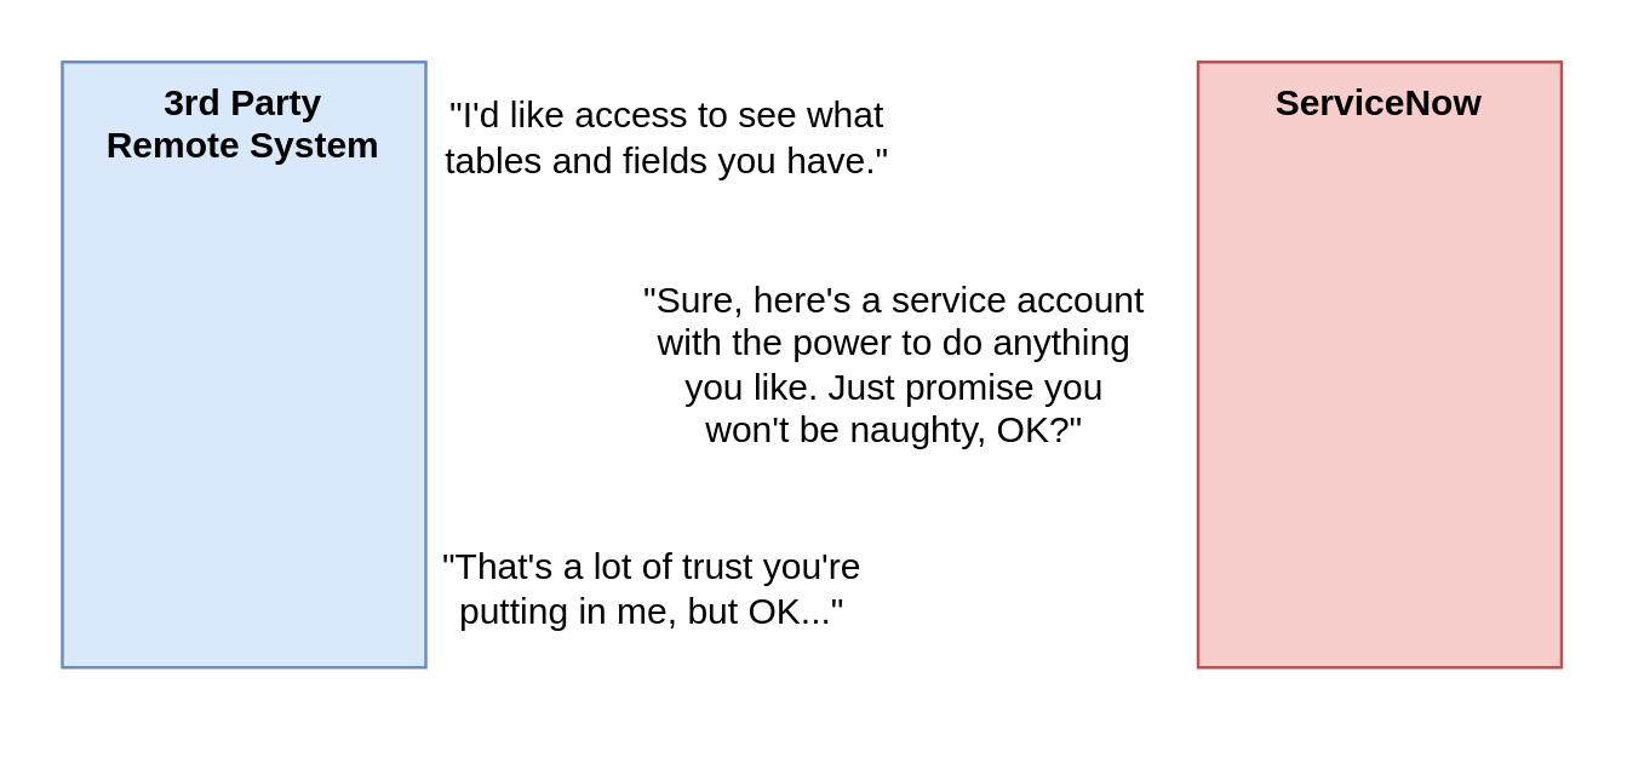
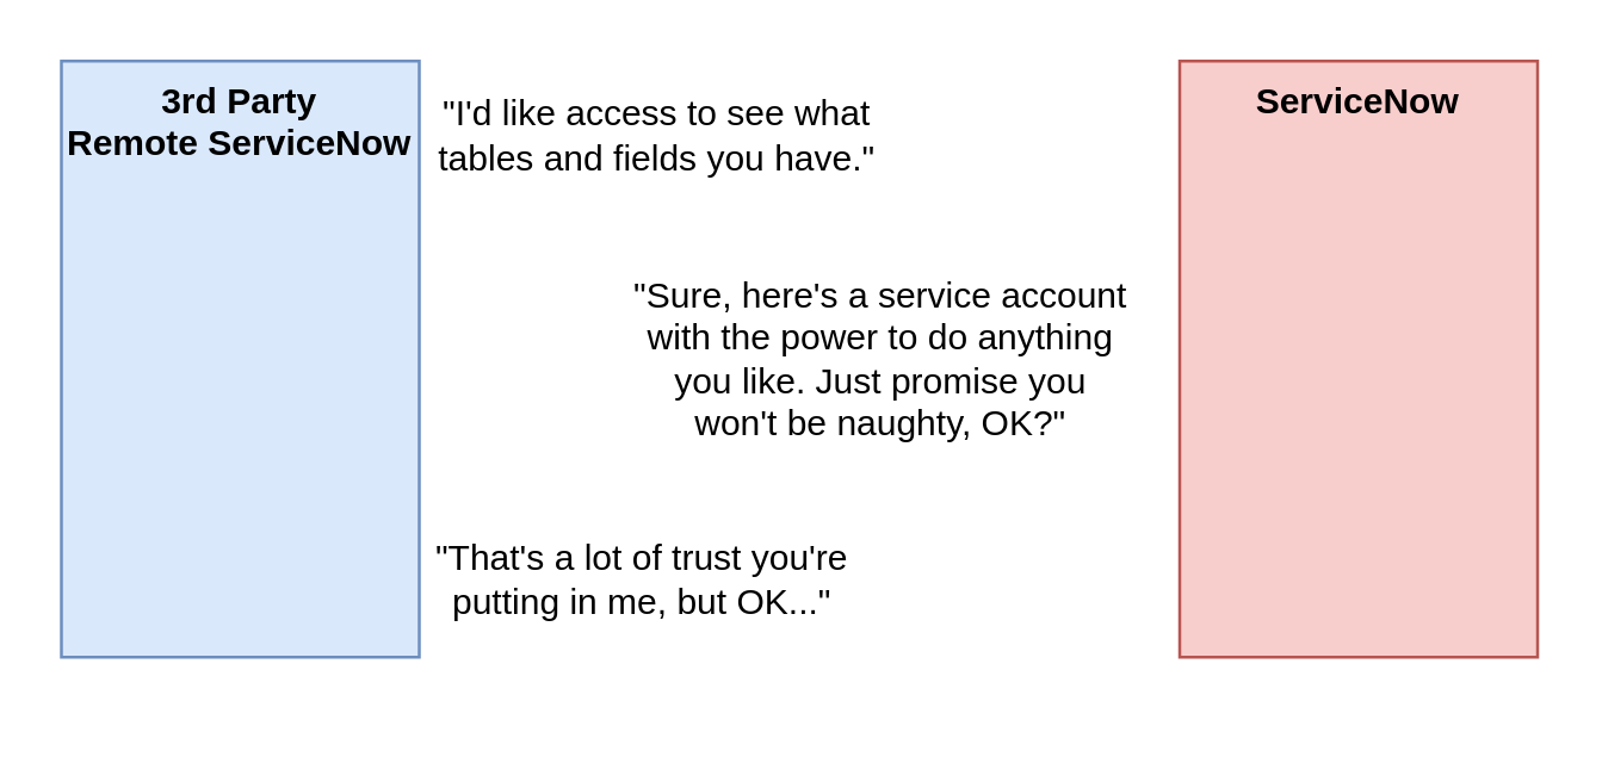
- <mxCell id="3" value="3rd Party &lt;br&gt;Remote System" style="rounded=0;whiteSpace=wrap;html=1;fillColor=#dae8fc;strokeColor=#6c8ebf;fontStyle=1;verticalAlign=top;" vertex="1" parent="1"><mxGeometry x="20" y="20" width="120" height="200" as="geometry" /></mxCell>
+ <mxCell id="3" value="3rd Party &lt;br&gt;Remote ServiceNow" style="rounded=0;whiteSpace=wrap;html=1;fillColor=#dae8fc;strokeColor=#6c8ebf;fontStyle=1;verticalAlign=top;" vertex="1" parent="1"><mxGeometry x="20" y="20" width="120" height="200" as="geometry" /></mxCell>
